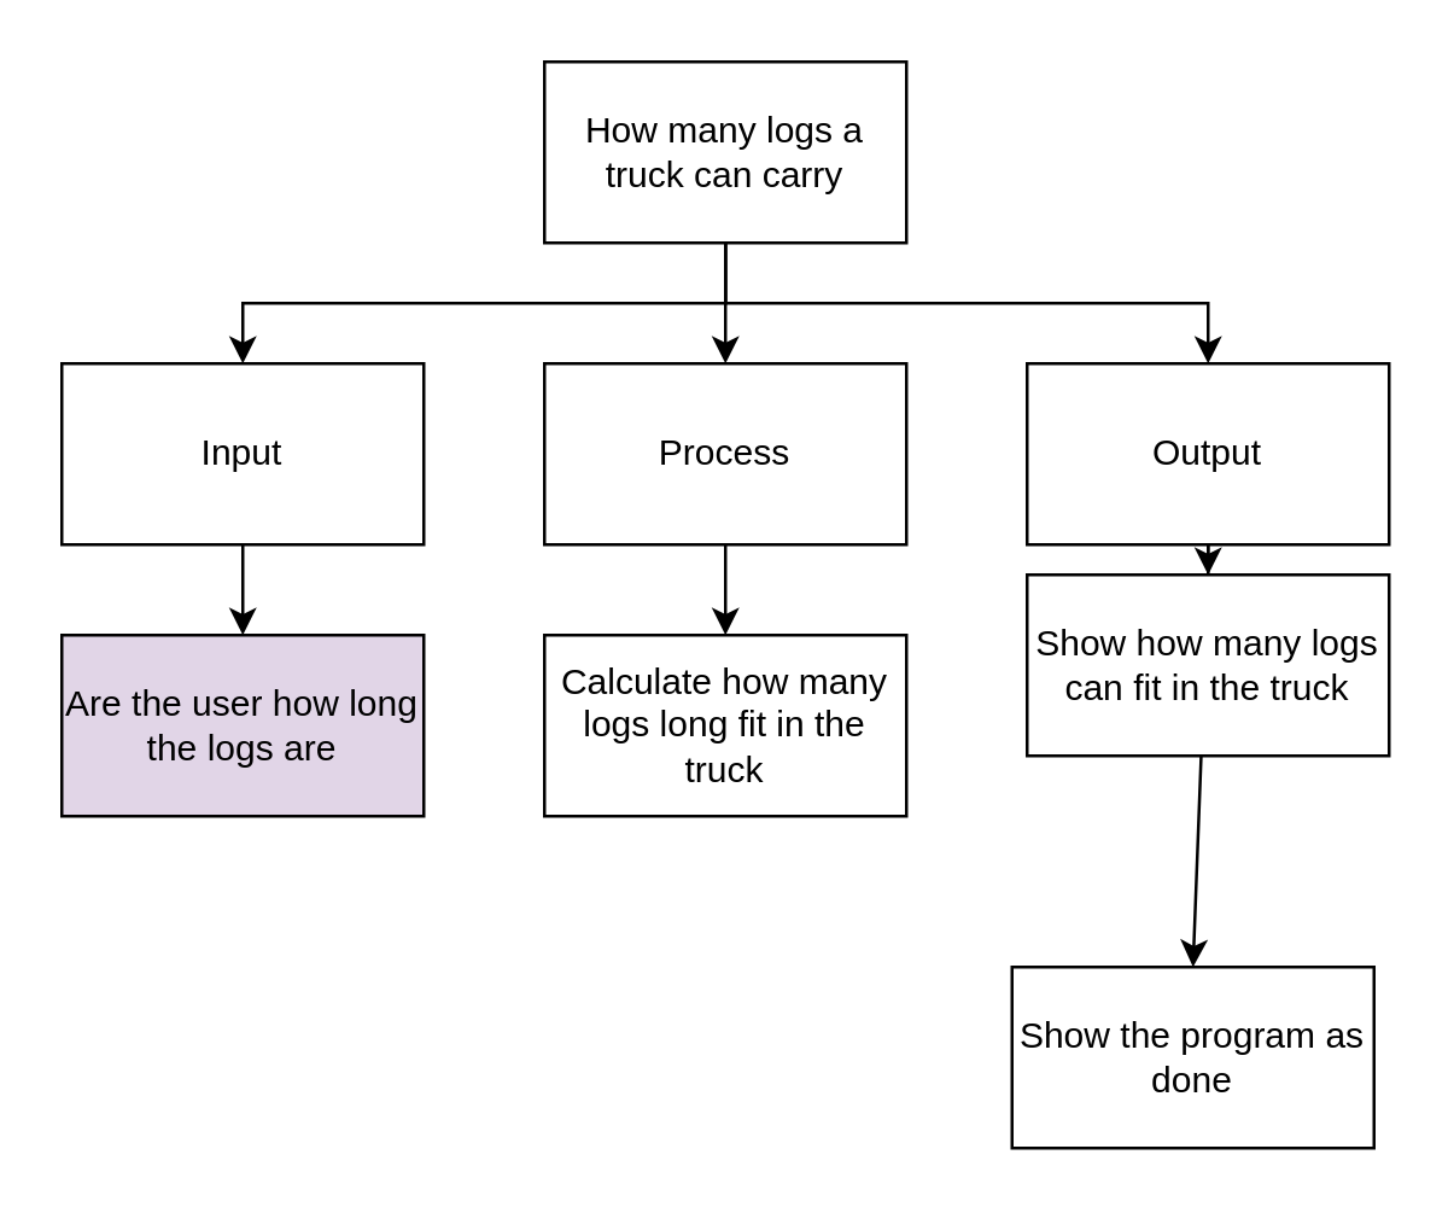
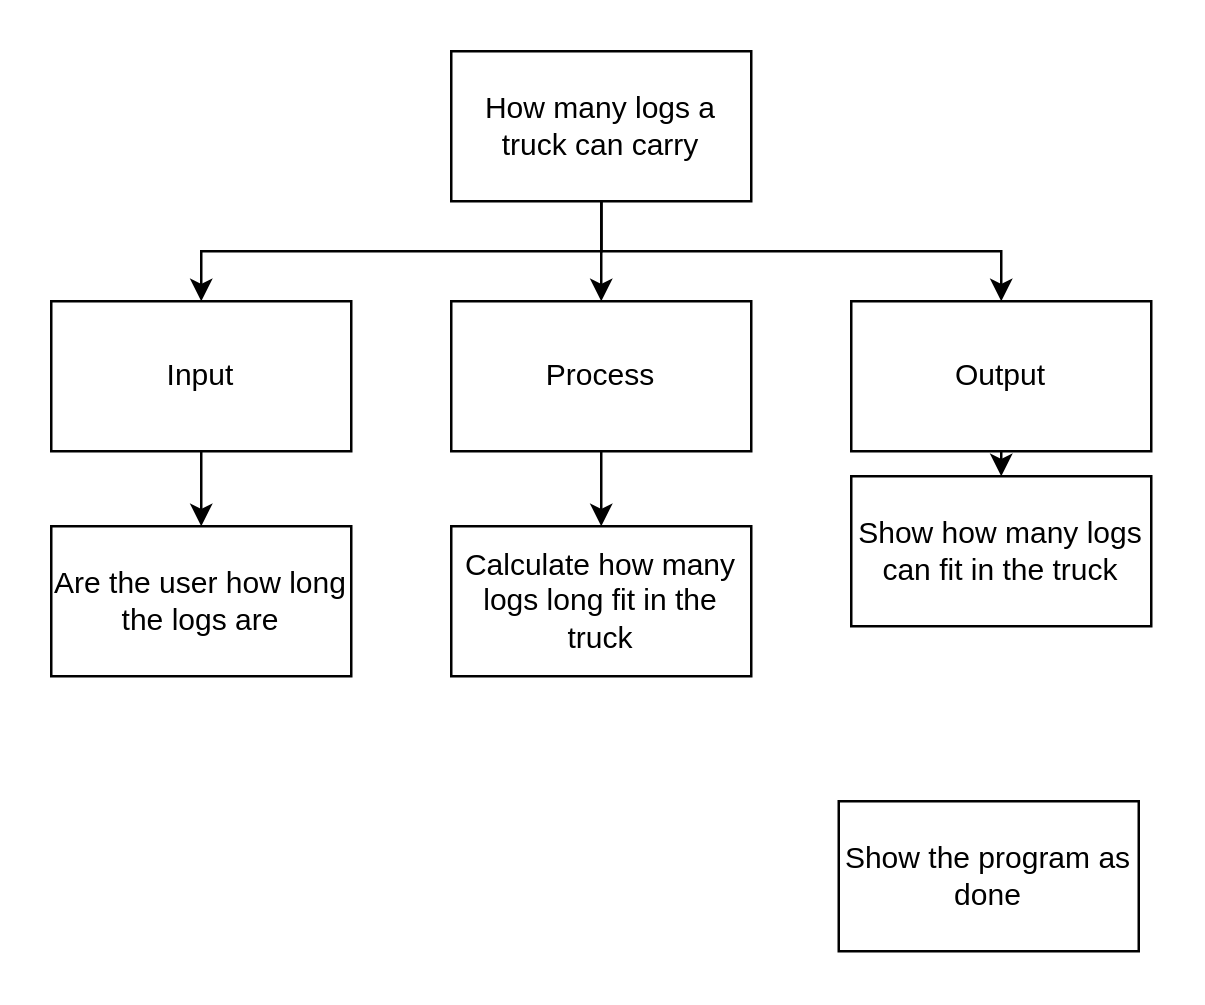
- <mxCell id="13" value="Are the user how long the logs are" style="rounded=0;whiteSpace=wrap;html=1;fillColor=#e1d5e7;" vertex="1" parent="1"><mxGeometry x="20" y="210" width="120" height="60" as="geometry" /></mxCell>
+ <mxCell id="13" value="Are the user how long the logs are" style="rounded=0;whiteSpace=wrap;html=1;" vertex="1" parent="1"><mxGeometry x="20" y="210" width="120" height="60" as="geometry" /></mxCell>
- <mxCell id="11" style="edgeStyle=none;rounded=0;html=1;entryX=0.5;entryY=0;entryDx=0;entryDy=0;" edge="1" parent="1" source="12" target="16"><mxGeometry relative="1" as="geometry"><Array as="points"><mxPoint x="400" y="190" /></Array></mxGeometry></mxCell>
